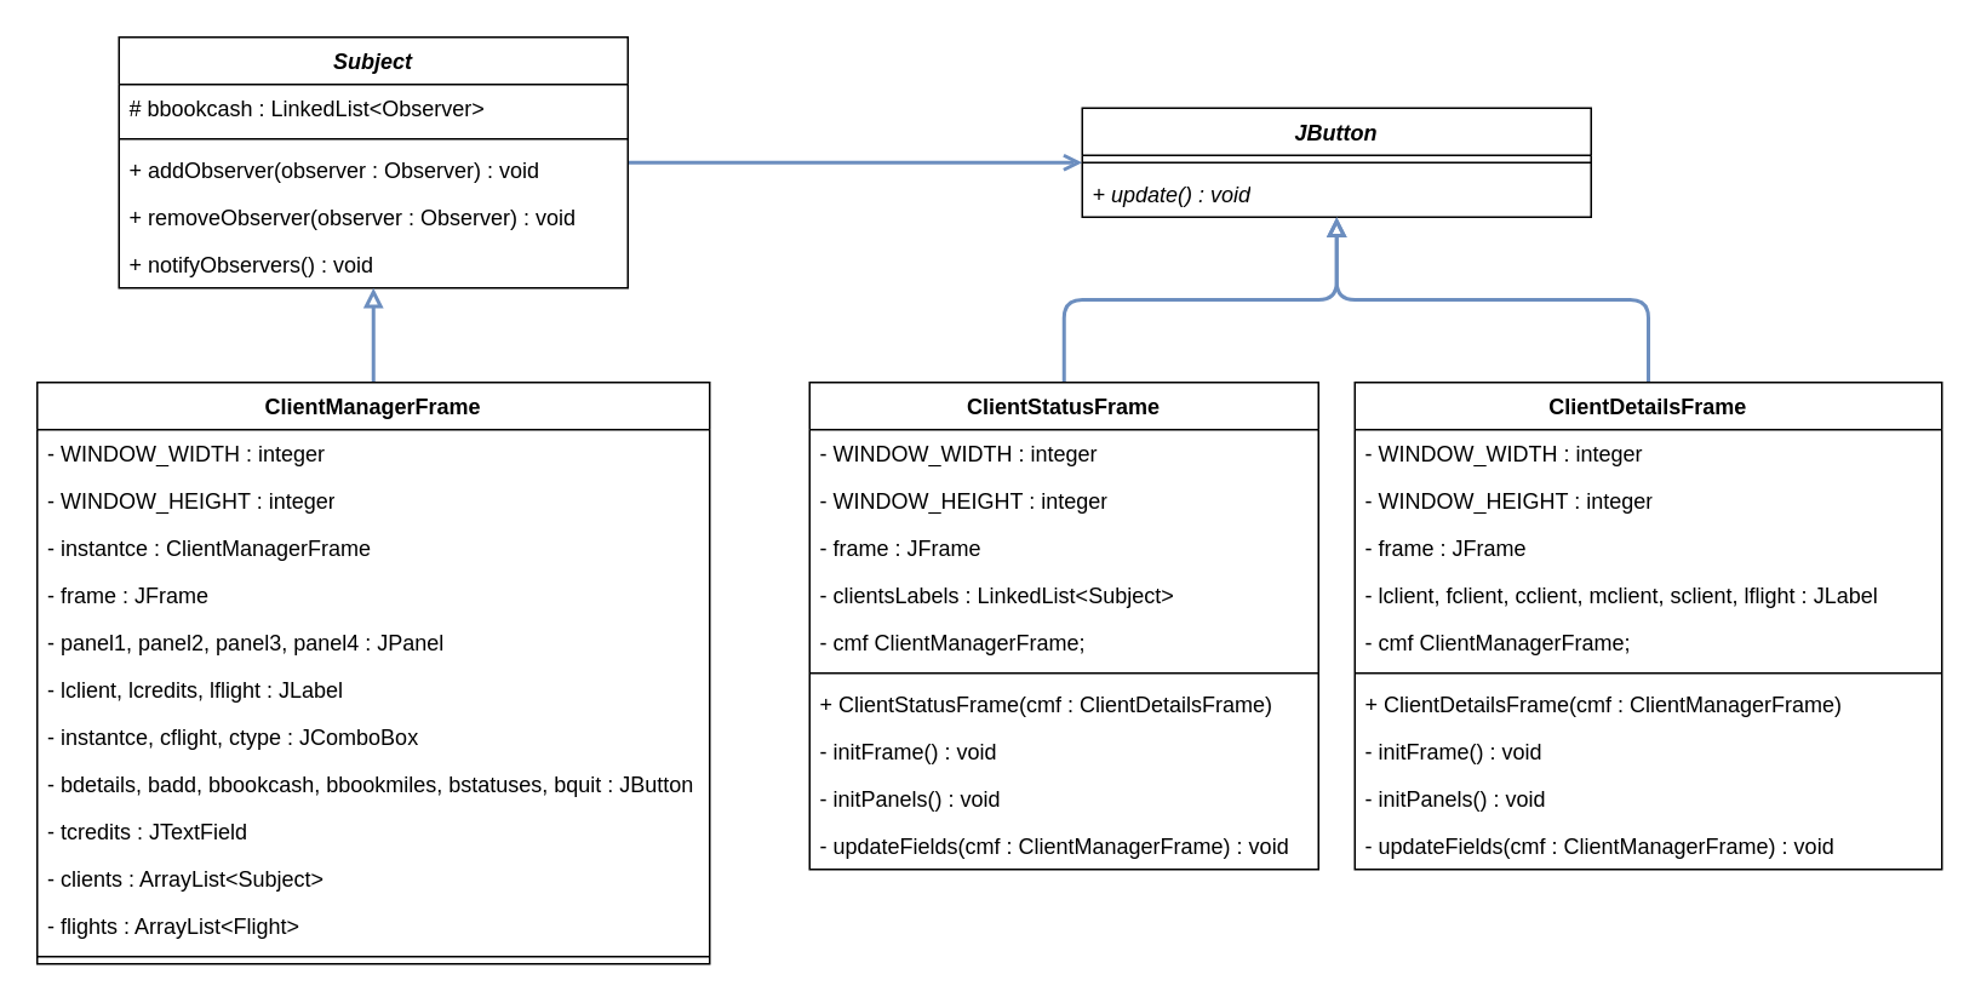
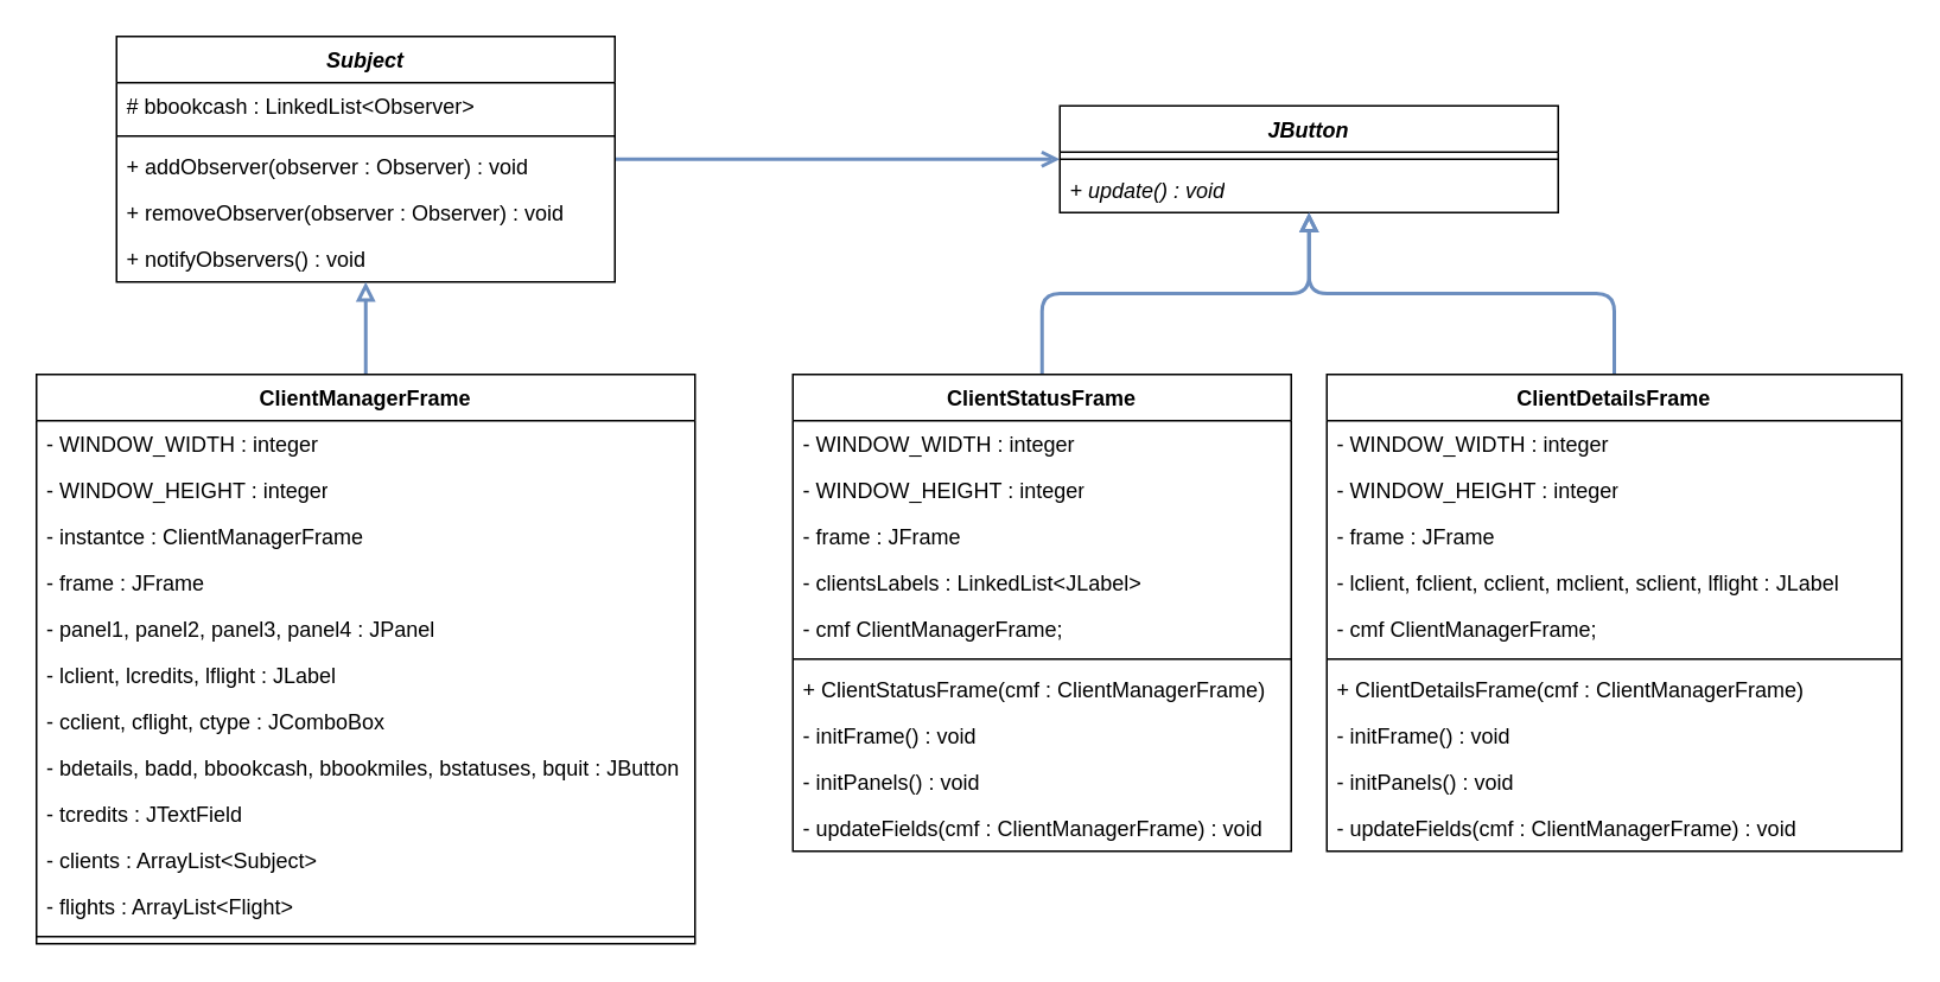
- <mxCell id="17" value="- clientsLabels : LinkedList&amp;lt;Subject&amp;gt;" style="text;strokeColor=none;fillColor=none;align=left;verticalAlign=top;spacingLeft=4;spacingRight=4;overflow=hidden;rotatable=0;points=[[0,0.5],[1,0.5]];portConstraint=eastwest;whiteSpace=wrap;html=1;" vertex="1" parent="13"><mxGeometry y="104" width="280" height="26" as="geometry" /></mxCell>
+ <mxCell id="17" value="- clientsLabels : LinkedList&amp;lt;JLabel&amp;gt;" style="text;strokeColor=none;fillColor=none;align=left;verticalAlign=top;spacingLeft=4;spacingRight=4;overflow=hidden;rotatable=0;points=[[0,0.5],[1,0.5]];portConstraint=eastwest;whiteSpace=wrap;html=1;" vertex="1" parent="13"><mxGeometry y="104" width="280" height="26" as="geometry" /></mxCell>
- <mxCell id="20" value="+ ClientStatusFrame(cmf : ClientDetailsFrame)" style="text;strokeColor=none;fillColor=none;align=left;verticalAlign=top;spacingLeft=4;spacingRight=4;overflow=hidden;rotatable=0;points=[[0,0.5],[1,0.5]];portConstraint=eastwest;whiteSpace=wrap;html=1;" vertex="1" parent="13"><mxGeometry y="164" width="280" height="26" as="geometry" /></mxCell>
+ <mxCell id="20" value="+ ClientStatusFrame(cmf : ClientManagerFrame)" style="text;strokeColor=none;fillColor=none;align=left;verticalAlign=top;spacingLeft=4;spacingRight=4;overflow=hidden;rotatable=0;points=[[0,0.5],[1,0.5]];portConstraint=eastwest;whiteSpace=wrap;html=1;" vertex="1" parent="13"><mxGeometry y="164" width="280" height="26" as="geometry" /></mxCell>
- <mxCell id="44" value="- instantce, cflight, ctype : JComboBox" style="text;strokeColor=none;fillColor=none;align=left;verticalAlign=top;spacingLeft=4;spacingRight=4;overflow=hidden;rotatable=0;points=[[0,0.5],[1,0.5]];portConstraint=eastwest;whiteSpace=wrap;html=1;" vertex="1" parent="37"><mxGeometry y="182" width="370" height="26" as="geometry" /></mxCell>
+ <mxCell id="44" value="- cclient, cflight, ctype : JComboBox" style="text;strokeColor=none;fillColor=none;align=left;verticalAlign=top;spacingLeft=4;spacingRight=4;overflow=hidden;rotatable=0;points=[[0,0.5],[1,0.5]];portConstraint=eastwest;whiteSpace=wrap;html=1;" vertex="1" parent="37"><mxGeometry y="182" width="370" height="26" as="geometry" /></mxCell>
